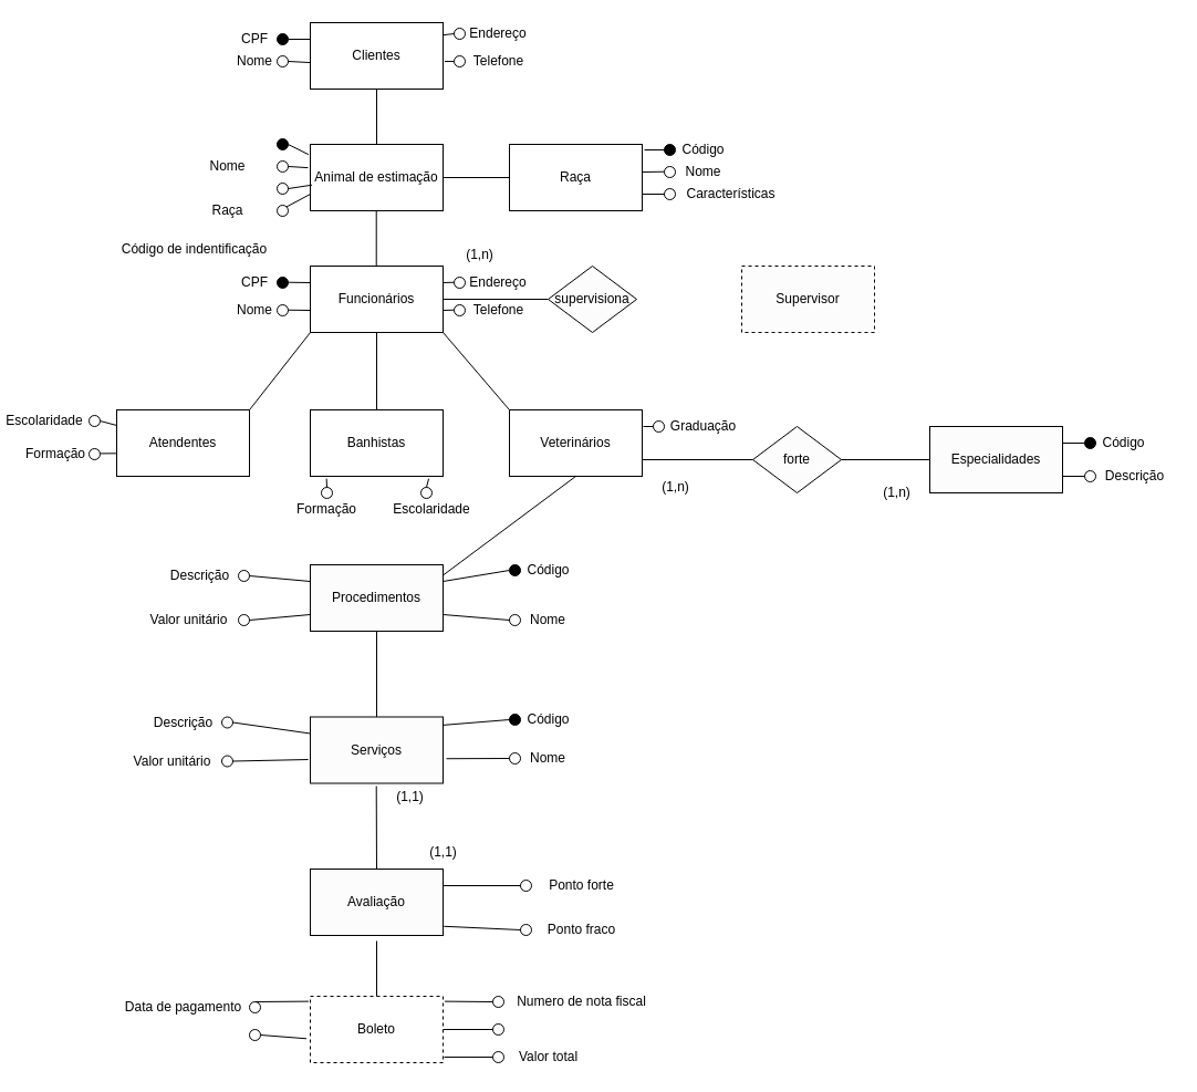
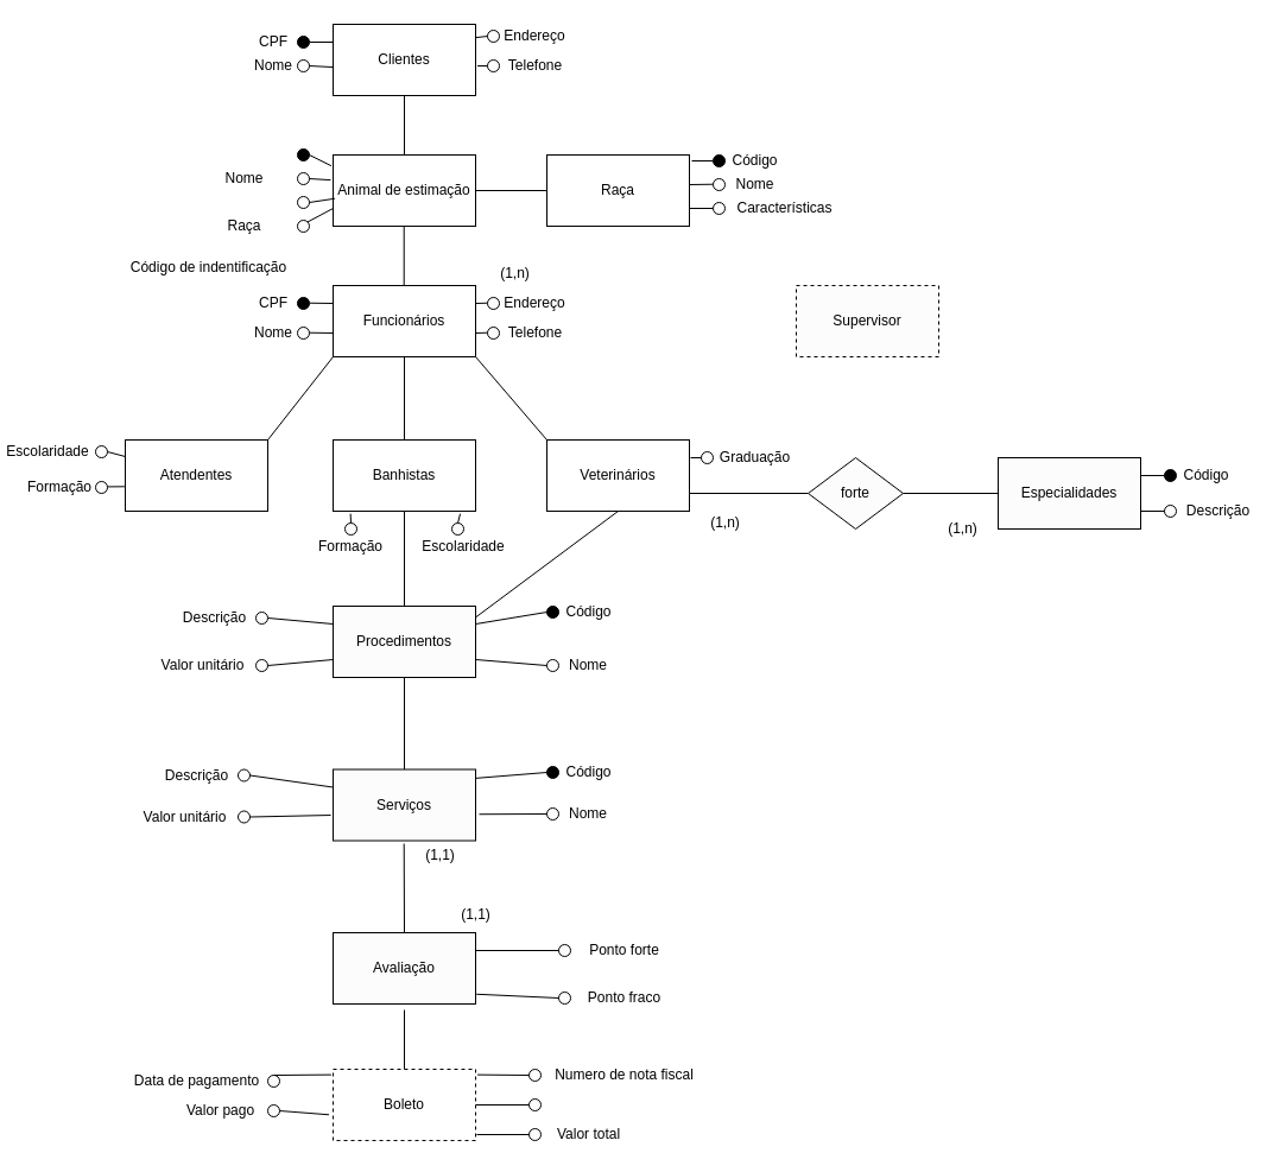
- <mxCell id="90" value="" style="endArrow=none;html=1;exitX=1;exitY=0.5;exitDx=0;exitDy=0;" edge="1" parent="1" source="2" target="127"><mxGeometry width="50" height="50" relative="1" as="geometry"><mxPoint x="509.71" y="275" as="sourcePoint" /><mxPoint x="510" y="270" as="targetPoint" /></mxGeometry></mxCell>
- <mxCell id="127" value="supervisiona" style="rhombus;whiteSpace=wrap;html=1;fillColor=#FCFCFC;" vertex="1" parent="1"><mxGeometry x="495" y="240" width="80" height="60" as="geometry" /></mxCell>
+ <mxCell id="17" value="" style="endArrow=none;html=1;exitX=0.5;exitY=0;exitDx=0;exitDy=0;entryX=0.5;entryY=1;entryDx=0;entryDy=0;" edge="1" parent="1" source="144" target="4"><mxGeometry width="50" height="50" relative="1" as="geometry"><mxPoint x="340" y="505" as="sourcePoint" /><mxPoint x="387.5" y="460" as="targetPoint" /></mxGeometry></mxCell>
+ <mxCell id="89" value="Valor pago" style="text;html=1;align=center;verticalAlign=middle;resizable=0;points=[];autosize=1;strokeColor=none;" vertex="1" parent="1"><mxGeometry x="150" y="925" width="70" height="20" as="geometry" /></mxCell>
